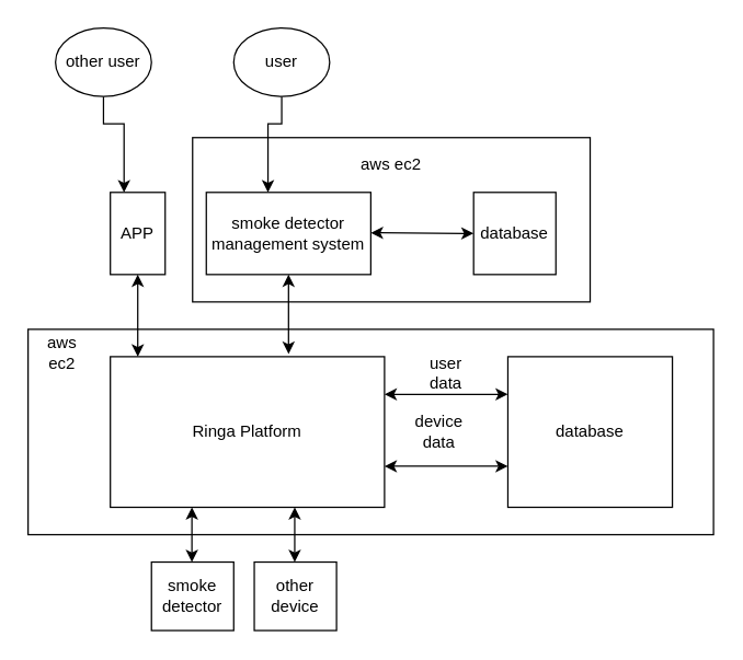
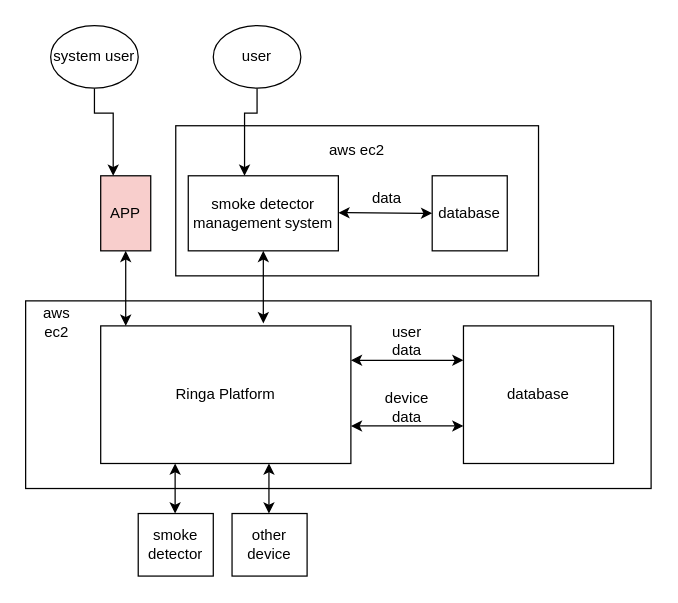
- <mxCell id="13" value="other user" style="ellipse;whiteSpace=wrap;html=1;" vertex="1" parent="1"><mxGeometry x="40" y="20" width="70" height="50" as="geometry" /></mxCell>
+ <mxCell id="13" value="system user" style="ellipse;whiteSpace=wrap;html=1;" vertex="1" parent="1"><mxGeometry x="40" y="20" width="70" height="50" as="geometry" /></mxCell>
+ <mxCell id="24" value="data" style="text;html=1;strokeColor=none;fillColor=none;align=center;verticalAlign=middle;whiteSpace=wrap;rounded=0;" vertex="1" parent="1"><mxGeometry x="284" y="148" width="50" height="20" as="geometry" /></mxCell>
- <mxCell id="5" value="APP" style="rounded=0;whiteSpace=wrap;html=1;" vertex="1" parent="1"><mxGeometry x="80" y="140" width="40" height="60" as="geometry" /></mxCell>
+ <mxCell id="5" value="APP" style="rounded=0;whiteSpace=wrap;html=1;fillColor=#f8cecc;" vertex="1" parent="1"><mxGeometry x="80" y="140" width="40" height="60" as="geometry" /></mxCell>
- <mxCell id="20" value="device data" style="text;html=1;strokeColor=none;fillColor=none;align=center;verticalAlign=middle;whiteSpace=wrap;rounded=0;" vertex="1" parent="1"><mxGeometry x="295" y="300" width="50" height="30" as="geometry" /></mxCell>
+ <mxCell id="20" value="device data" style="text;html=1;strokeColor=none;fillColor=none;align=center;verticalAlign=middle;whiteSpace=wrap;rounded=0;" vertex="1" parent="1"><mxGeometry x="300" y="310" width="50" height="30" as="geometry" /></mxCell>
